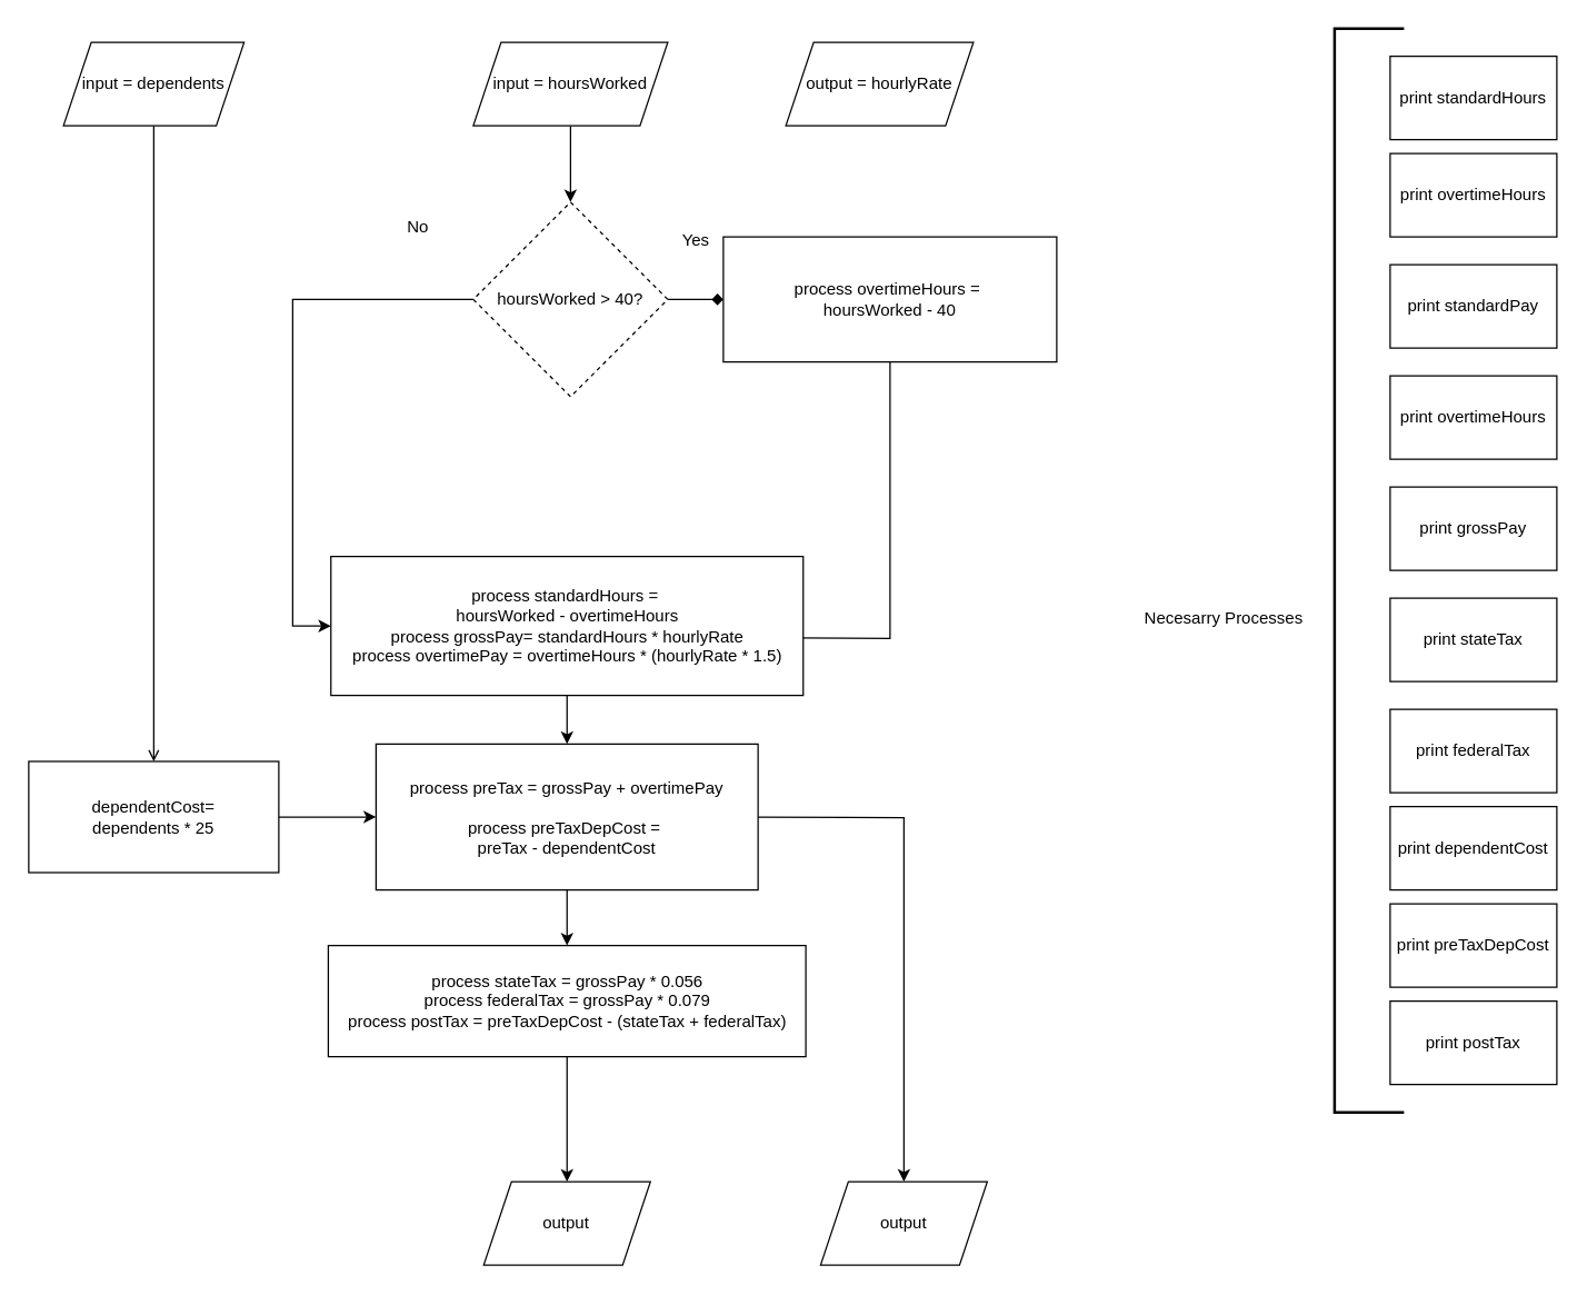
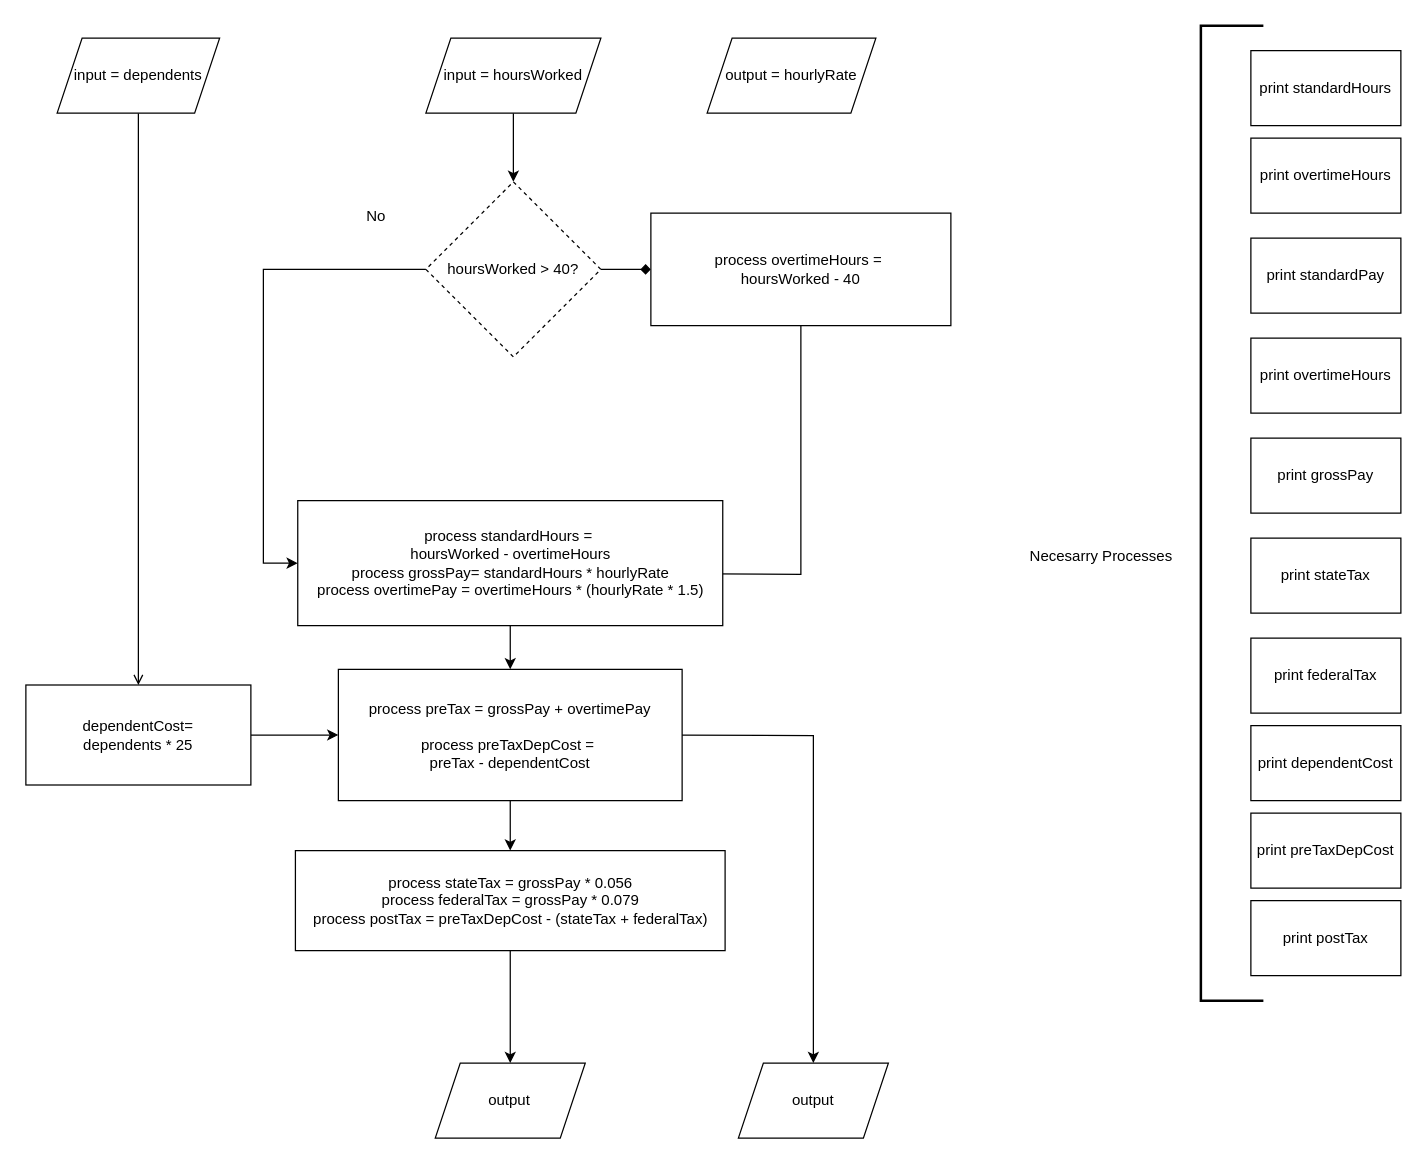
- <mxCell id="31" value="No" style="text;html=1;align=center;verticalAlign=middle;resizable=0;points=[];autosize=1;strokeColor=none;fillColor=none;" vertex="1" parent="1"><mxGeometry x="280" y="148" width="40" height="30" as="geometry" /></mxCell>
+ <mxCell id="31" value="No" style="text;html=1;align=center;verticalAlign=middle;resizable=0;points=[];autosize=1;strokeColor=none;fillColor=none;" vertex="1" parent="1"><mxGeometry x="280" y="158" width="40" height="30" as="geometry" /></mxCell>
- <mxCell id="30" value="Yes" style="text;html=1;align=center;verticalAlign=middle;resizable=0;points=[];autosize=1;strokeColor=none;fillColor=none;" vertex="1" parent="1"><mxGeometry x="480" y="158" width="40" height="30" as="geometry" /></mxCell>
